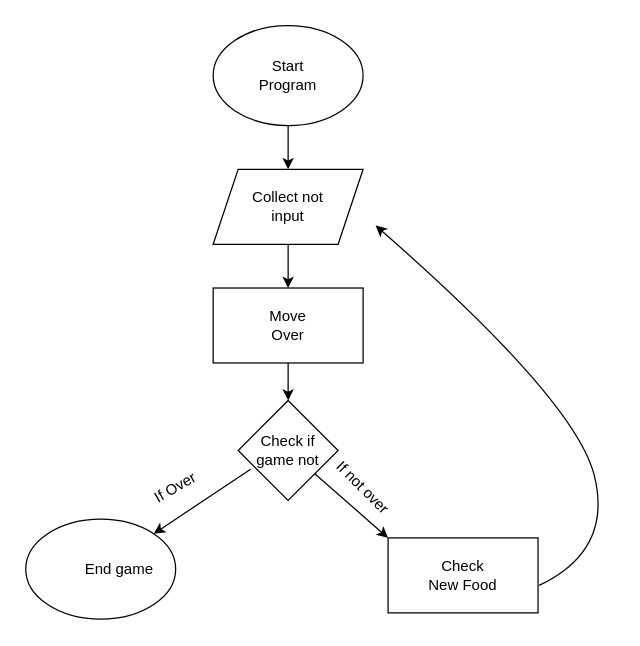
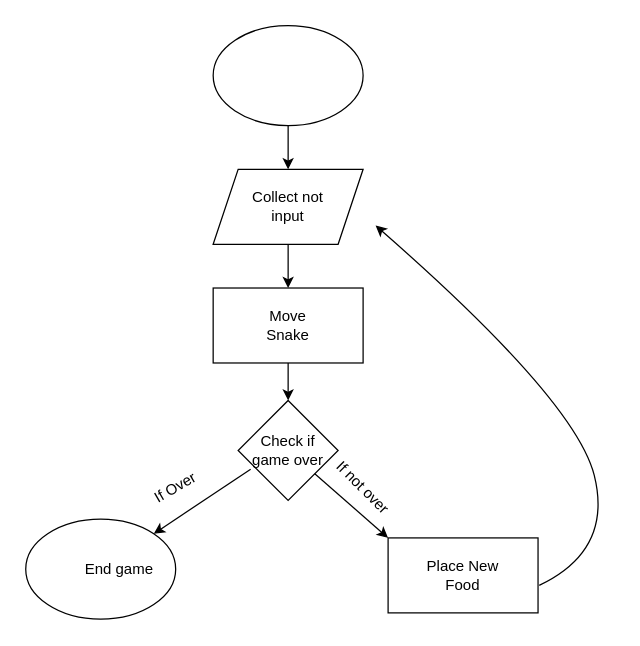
- <mxCell id="3" value="Start Program" style="text;html=1;strokeColor=none;fillColor=none;align=center;verticalAlign=middle;whiteSpace=wrap;rounded=0;" vertex="1" parent="1"><mxGeometry x="200" y="45" width="60" height="30" as="geometry" /></mxCell>
- <mxCell id="6" value="Move Over" style="text;html=1;strokeColor=none;fillColor=none;align=center;verticalAlign=middle;whiteSpace=wrap;rounded=0;" vertex="1" parent="1"><mxGeometry x="200" y="245" width="60" height="30" as="geometry" /></mxCell>
+ <mxCell id="6" value="Move Snake" style="text;html=1;strokeColor=none;fillColor=none;align=center;verticalAlign=middle;whiteSpace=wrap;rounded=0;" vertex="1" parent="1"><mxGeometry x="200" y="245" width="60" height="30" as="geometry" /></mxCell>
- <mxCell id="9" value="Check if game not" style="text;html=1;strokeColor=none;fillColor=none;align=center;verticalAlign=middle;whiteSpace=wrap;rounded=0;" vertex="1" parent="1"><mxGeometry x="200" y="345" width="60" height="30" as="geometry" /></mxCell>
+ <mxCell id="9" value="Check if game over" style="text;html=1;strokeColor=none;fillColor=none;align=center;verticalAlign=middle;whiteSpace=wrap;rounded=0;" vertex="1" parent="1"><mxGeometry x="200" y="345" width="60" height="30" as="geometry" /></mxCell>
- <mxCell id="13" value="Check New Food" style="text;html=1;strokeColor=none;fillColor=none;align=center;verticalAlign=middle;whiteSpace=wrap;rounded=0;" vertex="1" parent="1"><mxGeometry x="340" y="445" width="60" height="30" as="geometry" /></mxCell>
+ <mxCell id="13" value="Place New Food" style="text;html=1;strokeColor=none;fillColor=none;align=center;verticalAlign=middle;whiteSpace=wrap;rounded=0;" vertex="1" parent="1"><mxGeometry x="340" y="445" width="60" height="30" as="geometry" /></mxCell>
